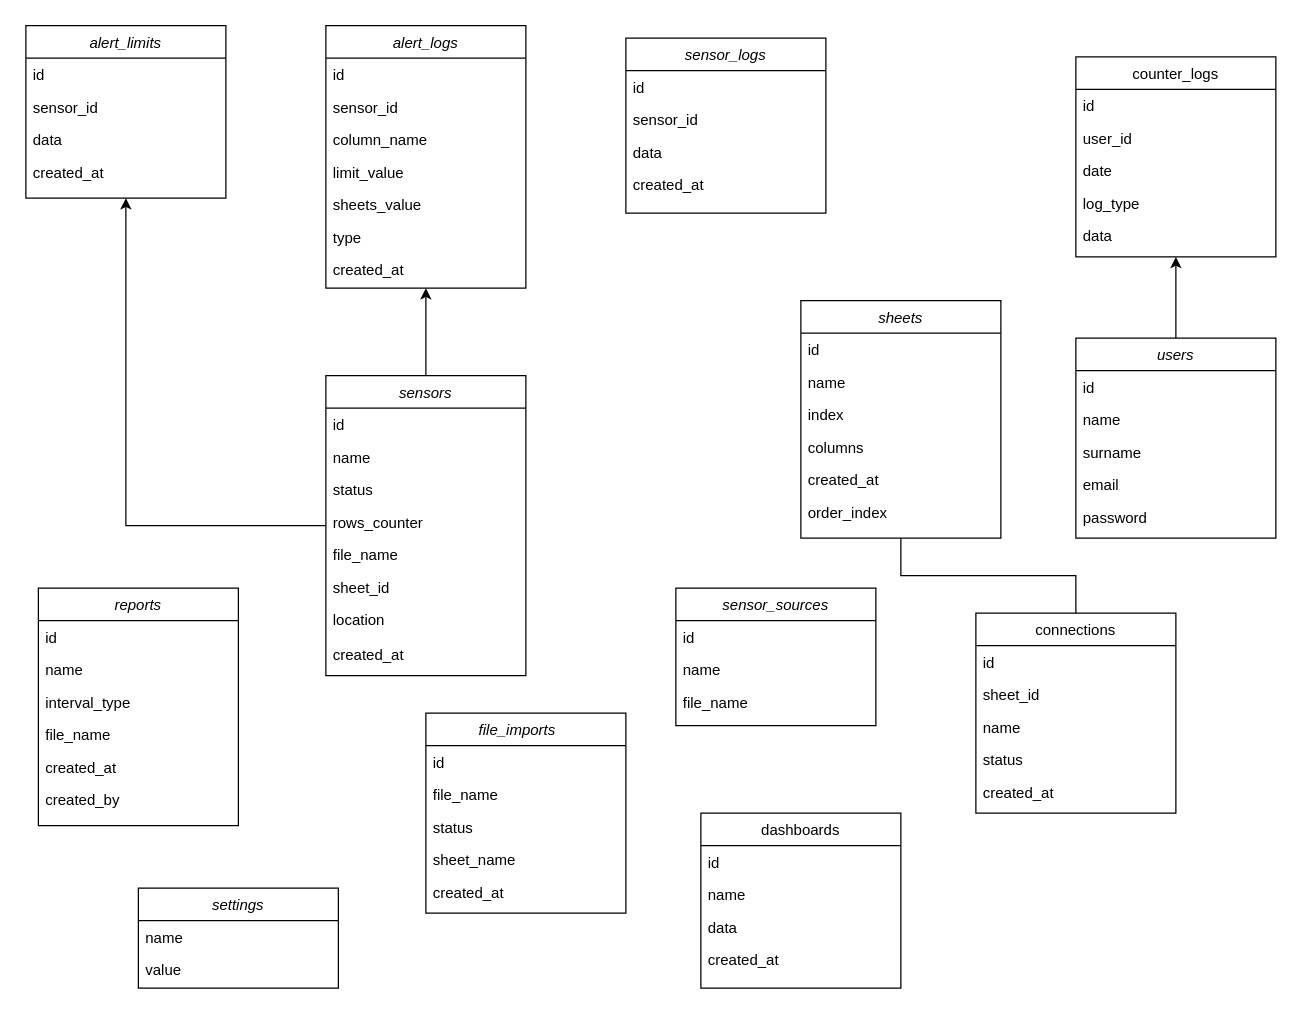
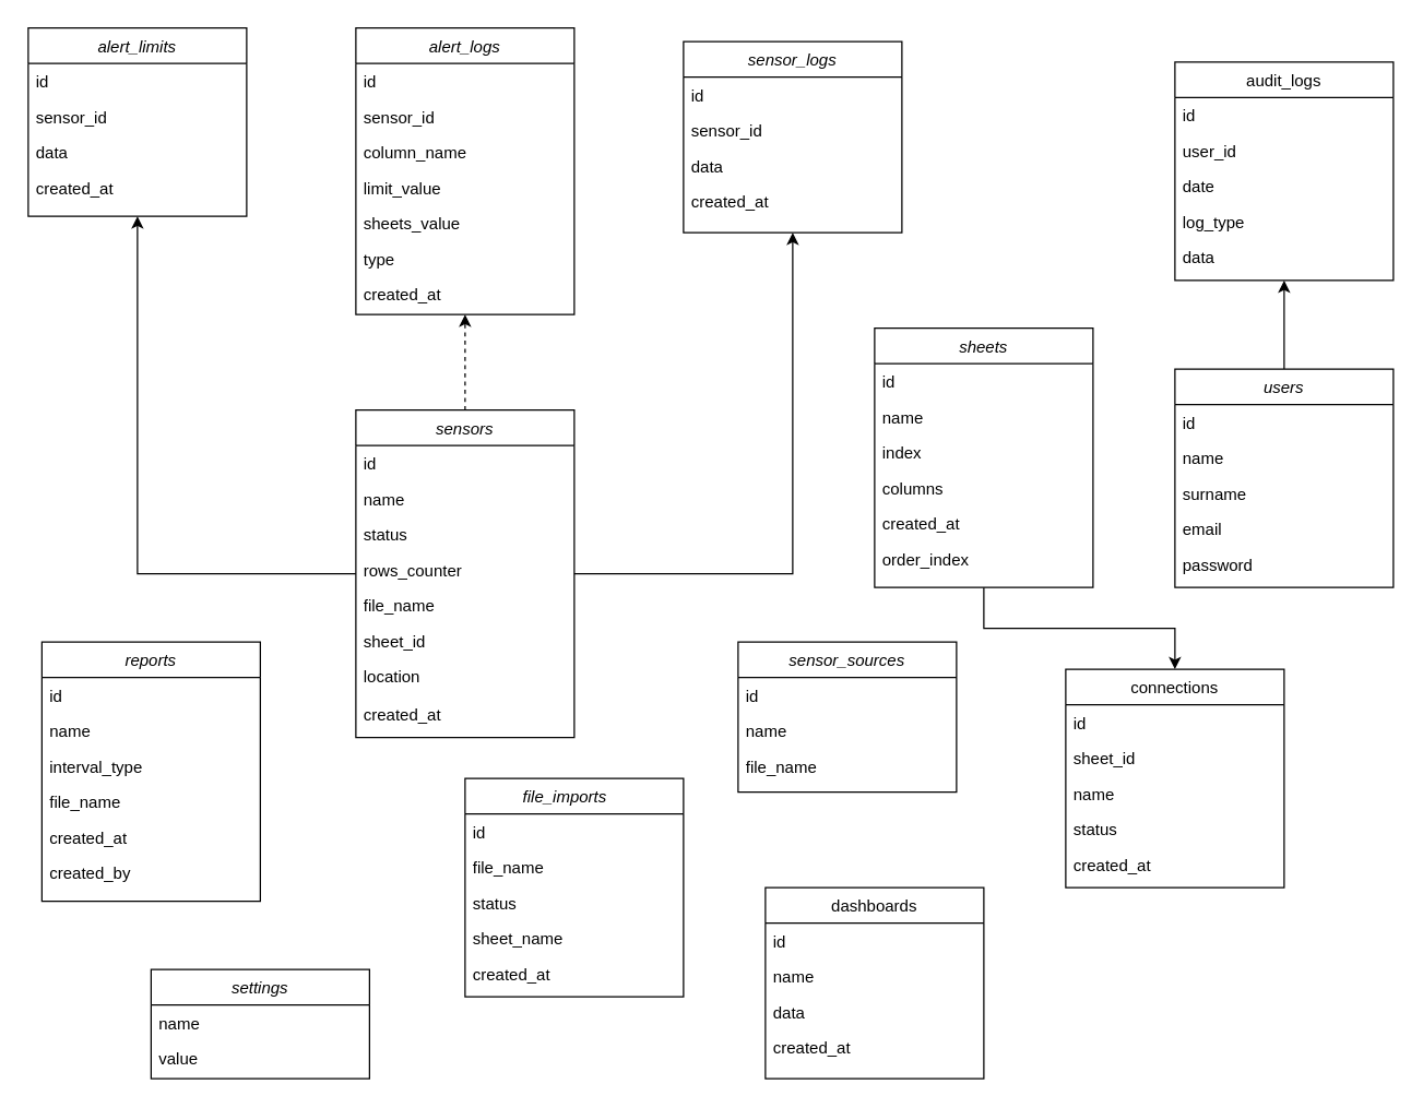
- <mxCell id="21" value="counter_logs" style="swimlane;fontStyle=0;align=center;verticalAlign=top;childLayout=stackLayout;horizontal=1;startSize=26;horizontalStack=0;resizeParent=1;resizeLast=0;collapsible=1;marginBottom=0;rounded=0;shadow=0;strokeWidth=1;" parent="1" vertex="1"><mxGeometry x="860" y="45" width="160" height="160" as="geometry"><mxRectangle x="550" y="140" width="160" height="26" as="alternateBounds" /></mxGeometry></mxCell>
+ <mxCell id="21" value="audit_logs" style="swimlane;fontStyle=0;align=center;verticalAlign=top;childLayout=stackLayout;horizontal=1;startSize=26;horizontalStack=0;resizeParent=1;resizeLast=0;collapsible=1;marginBottom=0;rounded=0;shadow=0;strokeWidth=1;" parent="1" vertex="1"><mxGeometry x="860" y="45" width="160" height="160" as="geometry"><mxRectangle x="550" y="140" width="160" height="26" as="alternateBounds" /></mxGeometry></mxCell>
- <mxCell id="55" style="edgeStyle=orthogonalEdgeStyle;rounded=0;orthogonalLoop=1;jettySize=auto;html=1;" edge="1" parent="1" source="57" target="2"><mxGeometry relative="1" as="geometry" /></mxCell>
+ <mxCell id="55" style="edgeStyle=orthogonalEdgeStyle;rounded=0;orthogonalLoop=1;jettySize=auto;html=1;dashed=1;" edge="1" parent="1" source="57" target="2"><mxGeometry relative="1" as="geometry" /></mxCell>
+ <mxCell id="56" style="edgeStyle=orthogonalEdgeStyle;rounded=0;orthogonalLoop=1;jettySize=auto;html=1;" edge="1" parent="1" source="57" target="45"><mxGeometry relative="1" as="geometry" /></mxCell>
- <mxCell id="69" style="edgeStyle=orthogonalEdgeStyle;rounded=0;orthogonalLoop=1;jettySize=auto;html=1;endArrow=none;" edge="1" parent="1" source="70" target="10"><mxGeometry relative="1" as="geometry" /></mxCell>
+ <mxCell id="69" style="edgeStyle=orthogonalEdgeStyle;rounded=0;orthogonalLoop=1;jettySize=auto;html=1;" edge="1" parent="1" source="70" target="10"><mxGeometry relative="1" as="geometry" /></mxCell>
